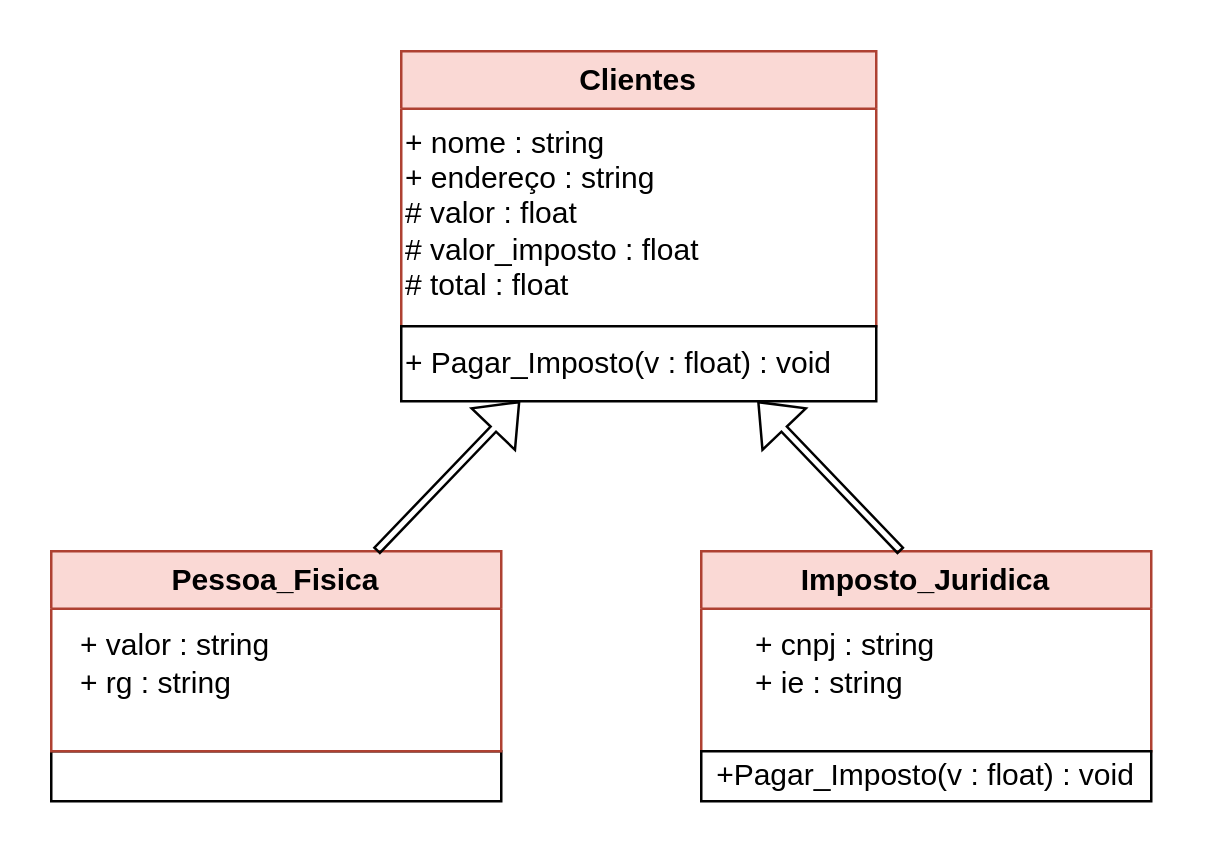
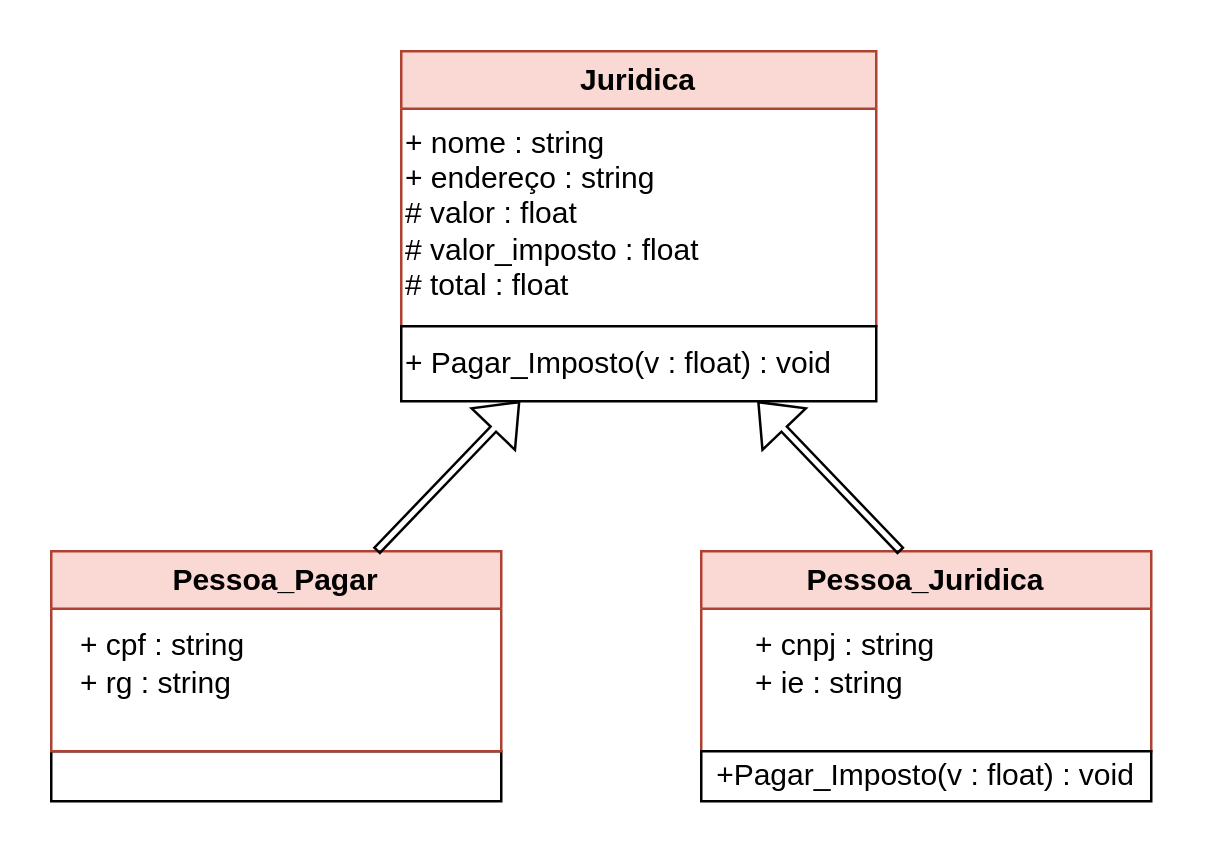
- <mxCell id="2" value="Clientes" style="swimlane;whiteSpace=wrap;html=1;fillColor=#fad9d5;strokeColor=#ae4132;" vertex="1" parent="1"><mxGeometry x="160" width="190" height="110" as="geometry" y="20" /></mxCell>
+ <mxCell id="2" value="Juridica" style="swimlane;whiteSpace=wrap;html=1;fillColor=#fad9d5;strokeColor=#ae4132;" vertex="1" parent="1"><mxGeometry x="160" width="190" height="110" as="geometry" y="20" /></mxCell>
- <mxCell id="6" value="Pessoa_Fisica" style="swimlane;whiteSpace=wrap;html=1;fillColor=#fad9d5;strokeColor=#ae4132;" vertex="1" parent="1"><mxGeometry x="20" y="220" width="180" height="80" as="geometry" /></mxCell>
+ <mxCell id="6" value="Pessoa_Pagar" style="swimlane;whiteSpace=wrap;html=1;fillColor=#fad9d5;strokeColor=#ae4132;" vertex="1" parent="1"><mxGeometry x="20" y="220" width="180" height="80" as="geometry" /></mxCell>
- <mxCell id="9" value="Imposto_Juridica" style="swimlane;whiteSpace=wrap;html=1;fillColor=#fad9d5;strokeColor=#ae4132;" vertex="1" parent="1"><mxGeometry x="280" y="220" width="180" height="80" as="geometry" /></mxCell>
+ <mxCell id="9" value="Pessoa_Juridica" style="swimlane;whiteSpace=wrap;html=1;fillColor=#fad9d5;strokeColor=#ae4132;" vertex="1" parent="1"><mxGeometry x="280" y="220" width="180" height="80" as="geometry" /></mxCell>
- <mxCell id="7" value="+ valor : string&lt;br&gt;+ rg : string" style="text;html=1;strokeColor=none;fillColor=none;align=left;verticalAlign=middle;whiteSpace=wrap;rounded=0;" vertex="1" parent="6"><mxGeometry x="10" y="20" width="140" height="50" as="geometry" /></mxCell>
+ <mxCell id="7" value="+ cpf : string&lt;br&gt;+ rg : string" style="text;html=1;strokeColor=none;fillColor=none;align=left;verticalAlign=middle;whiteSpace=wrap;rounded=0;" vertex="1" parent="6"><mxGeometry x="10" y="20" width="140" height="50" as="geometry" /></mxCell>
